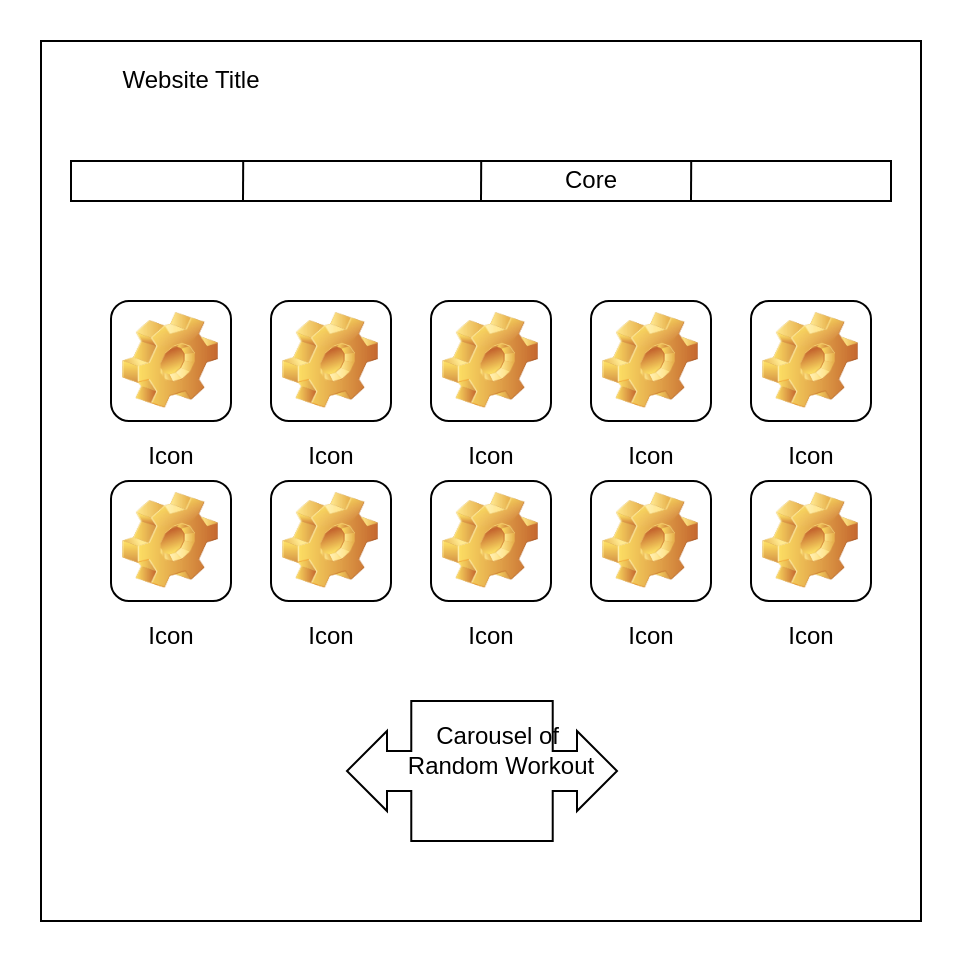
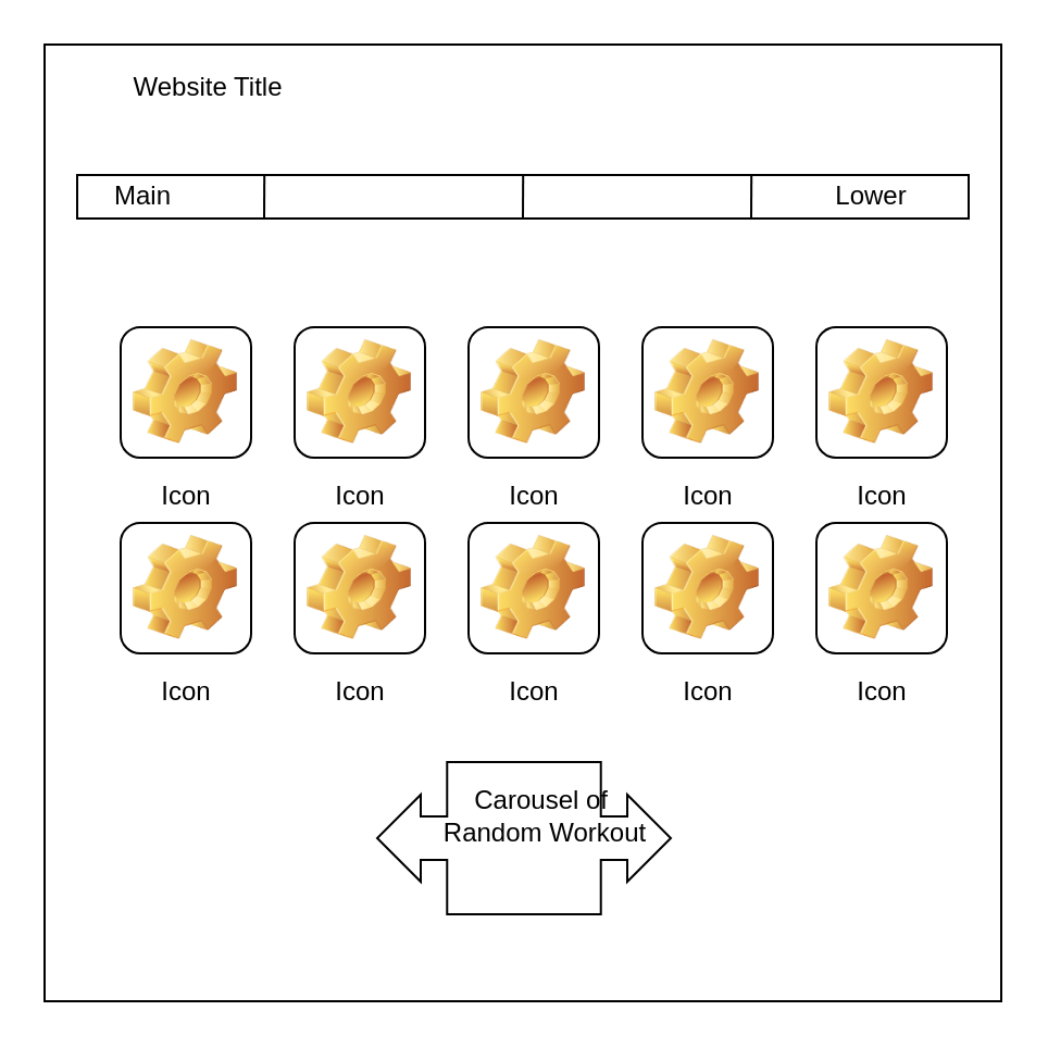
+ <mxCell id="5" value="Main" style="text;html=1;align=center;verticalAlign=middle;resizable=0;points=[];autosize=1;" vertex="1" parent="1"><mxGeometry x="45" y="80" width="40" height="20" as="geometry" /></mxCell>
- <mxCell id="6" value="Core" style="text;html=1;align=center;verticalAlign=middle;resizable=0;points=[];autosize=1;" vertex="1" parent="1"><mxGeometry x="275" y="80" width="40" height="20" as="geometry" /></mxCell>
+ <mxCell id="7" value="Lower" style="text;html=1;align=center;verticalAlign=middle;resizable=0;points=[];autosize=1;" vertex="1" parent="1"><mxGeometry x="375" y="80" width="50" height="20" as="geometry" /></mxCell>
